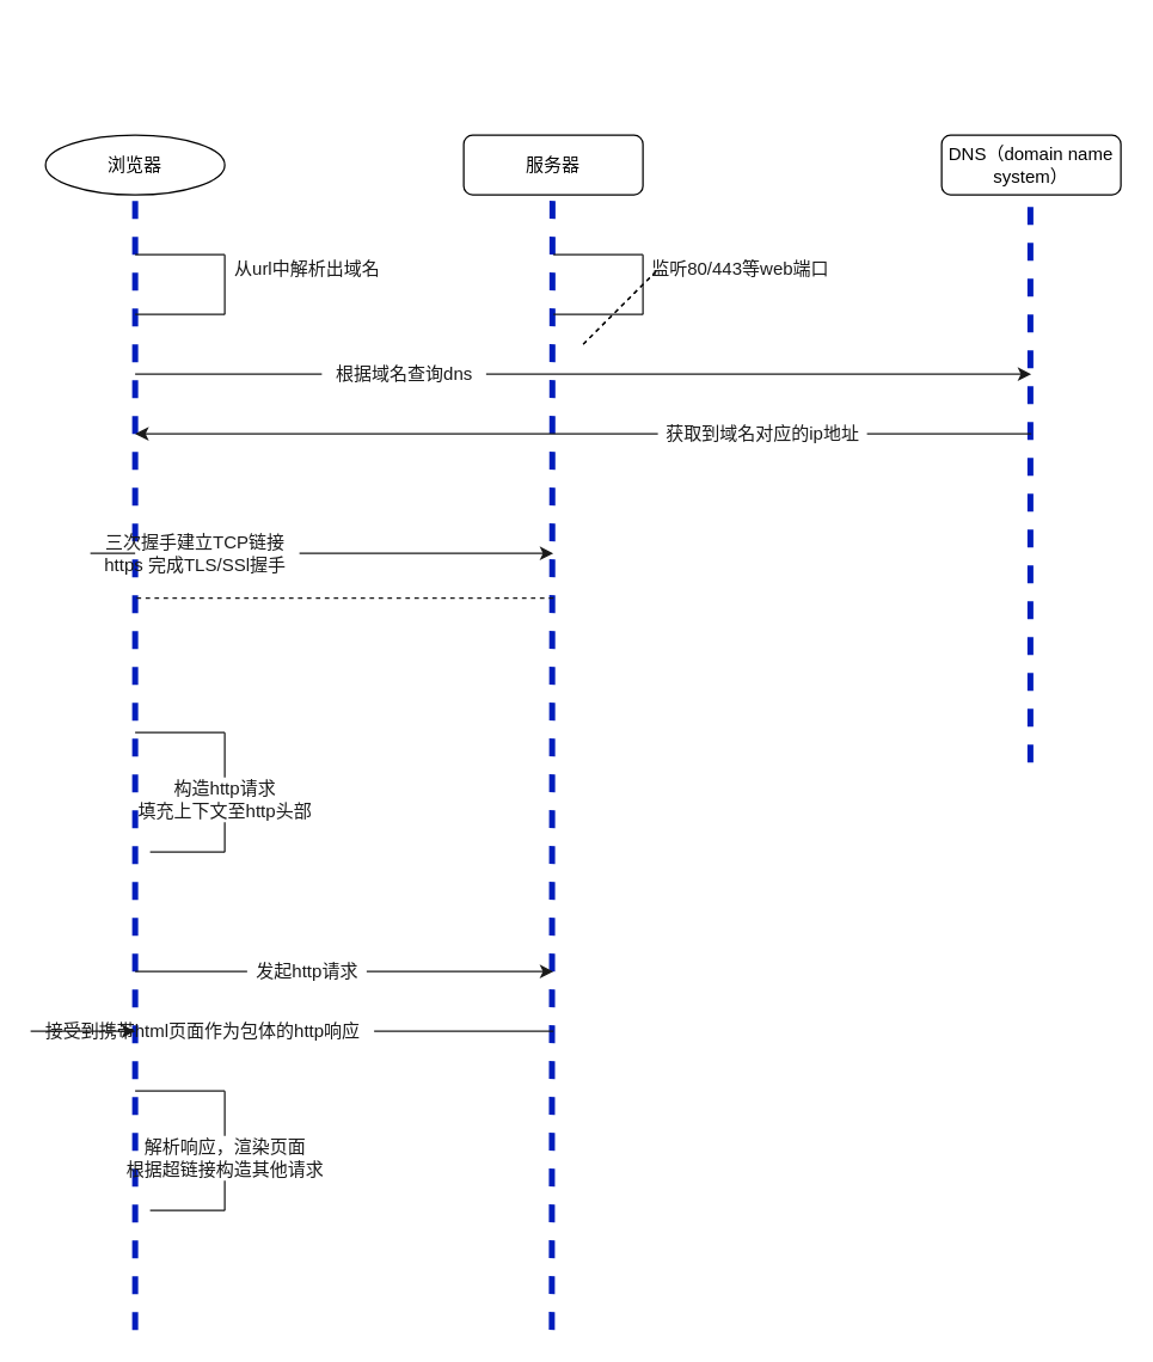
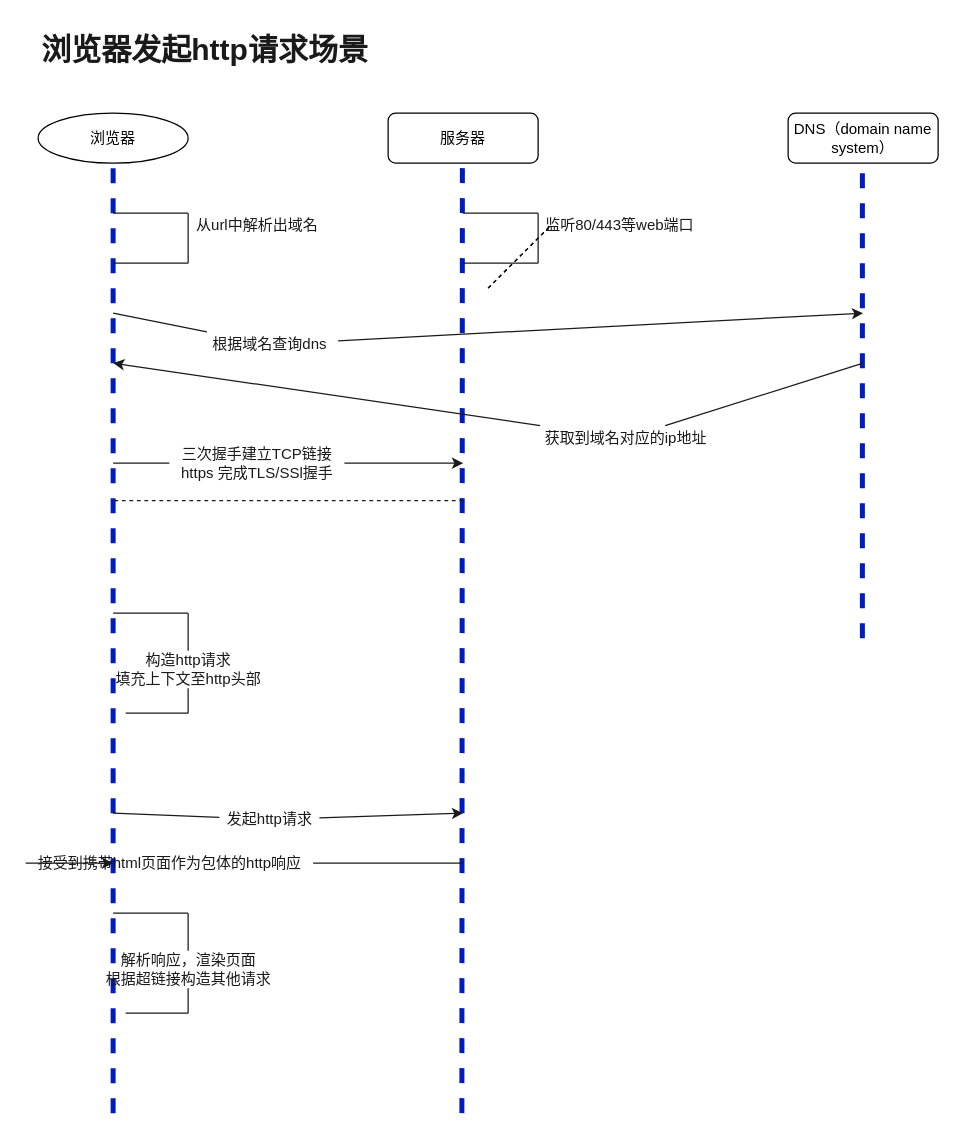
+ <mxCell id="10" value="&lt;font color=&quot;#1a1a1a&quot;&gt;浏览器发起http请求场景&lt;/font&gt;" style="text;strokeColor=none;fillColor=none;html=1;fontSize=24;fontStyle=1;verticalAlign=middle;align=left;" parent="1" vertex="1"><mxGeometry x="31" y="20" width="490" height="40" as="geometry" /></mxCell>
- <mxCell id="20" value="根据域名查询dns" style="text;html=1;align=center;verticalAlign=middle;resizable=0;points=[];autosize=1;strokeColor=none;fillColor=none;fontColor=#1A1A1A;" vertex="1" parent="1"><mxGeometry x="215" y="240" width="110" height="20" as="geometry" /></mxCell>
+ <mxCell id="20" value="根据域名查询dns" style="text;html=1;align=center;verticalAlign=middle;resizable=0;points=[];autosize=1;strokeColor=none;fillColor=none;fontColor=#1A1A1A;" vertex="1" parent="1"><mxGeometry x="160" y="265" width="110" height="20" as="geometry" /></mxCell>
- <mxCell id="23" value="获取到域名对应的ip地址" style="text;html=1;align=center;verticalAlign=middle;resizable=0;points=[];autosize=1;strokeColor=none;fillColor=none;fontColor=#1A1A1A;" vertex="1" parent="1"><mxGeometry x="440" y="280" width="140" height="20" as="geometry" /></mxCell>
+ <mxCell id="23" value="获取到域名对应的ip地址" style="text;html=1;align=center;verticalAlign=middle;resizable=0;points=[];autosize=1;strokeColor=none;fillColor=none;fontColor=#1A1A1A;" vertex="1" parent="1"><mxGeometry x="430" y="340" width="140" height="20" as="geometry" /></mxCell>
- <mxCell id="26" value="三次握手建立TCP链接&lt;br&gt;https 完成TLS/SSl握手" style="text;html=1;align=center;verticalAlign=middle;resizable=0;points=[];autosize=1;strokeColor=none;fillColor=none;fontColor=#1A1A1A;" vertex="1" parent="1"><mxGeometry x="60" y="355" width="140" height="30" as="geometry" /></mxCell>
+ <mxCell id="26" value="三次握手建立TCP链接&lt;br&gt;https 完成TLS/SSl握手" style="text;html=1;align=center;verticalAlign=middle;resizable=0;points=[];autosize=1;strokeColor=none;fillColor=none;fontColor=#1A1A1A;" vertex="1" parent="1"><mxGeometry x="135" y="355" width="140" height="30" as="geometry" /></mxCell>
- <mxCell id="31" value="发起http请求" style="text;html=1;align=center;verticalAlign=middle;resizable=0;points=[];autosize=1;strokeColor=none;fillColor=none;fontColor=#1A1A1A;" vertex="1" parent="1"><mxGeometry x="165" y="640" width="80" height="20" as="geometry" /></mxCell>
+ <mxCell id="31" value="发起http请求" style="text;html=1;align=center;verticalAlign=middle;resizable=0;points=[];autosize=1;strokeColor=none;fillColor=none;fontColor=#1A1A1A;" vertex="1" parent="1"><mxGeometry x="175" y="645" width="80" height="20" as="geometry" /></mxCell>
